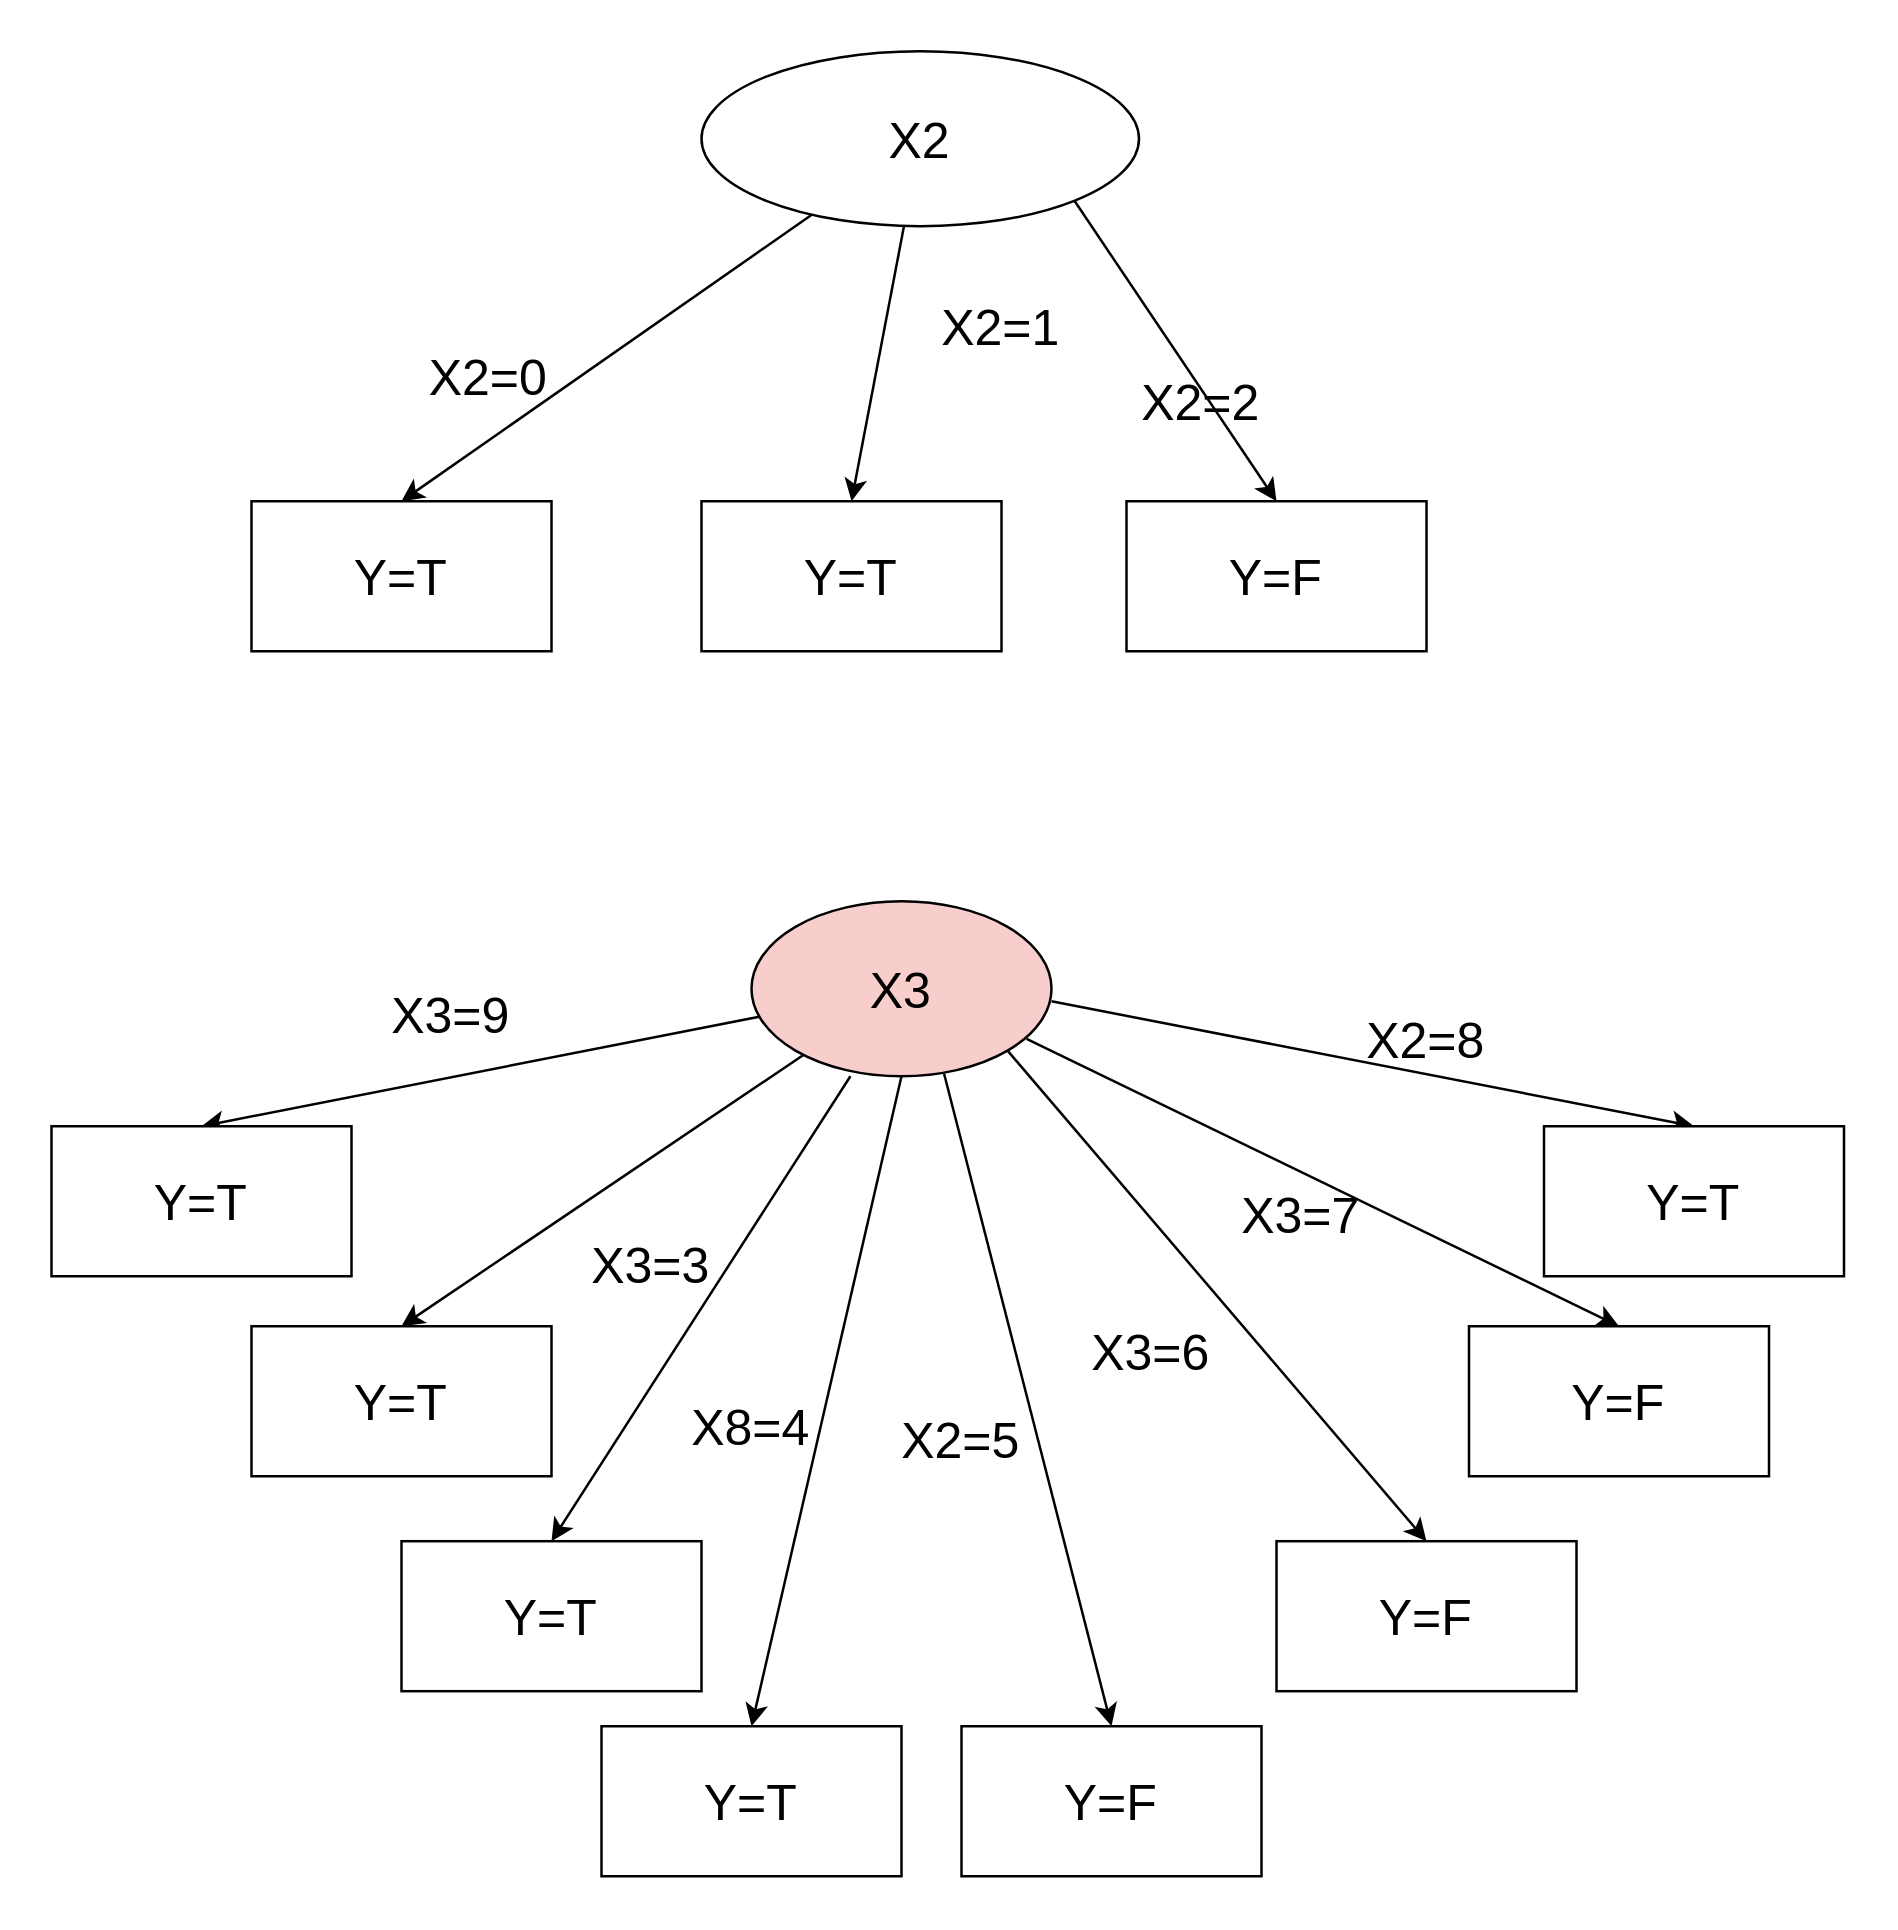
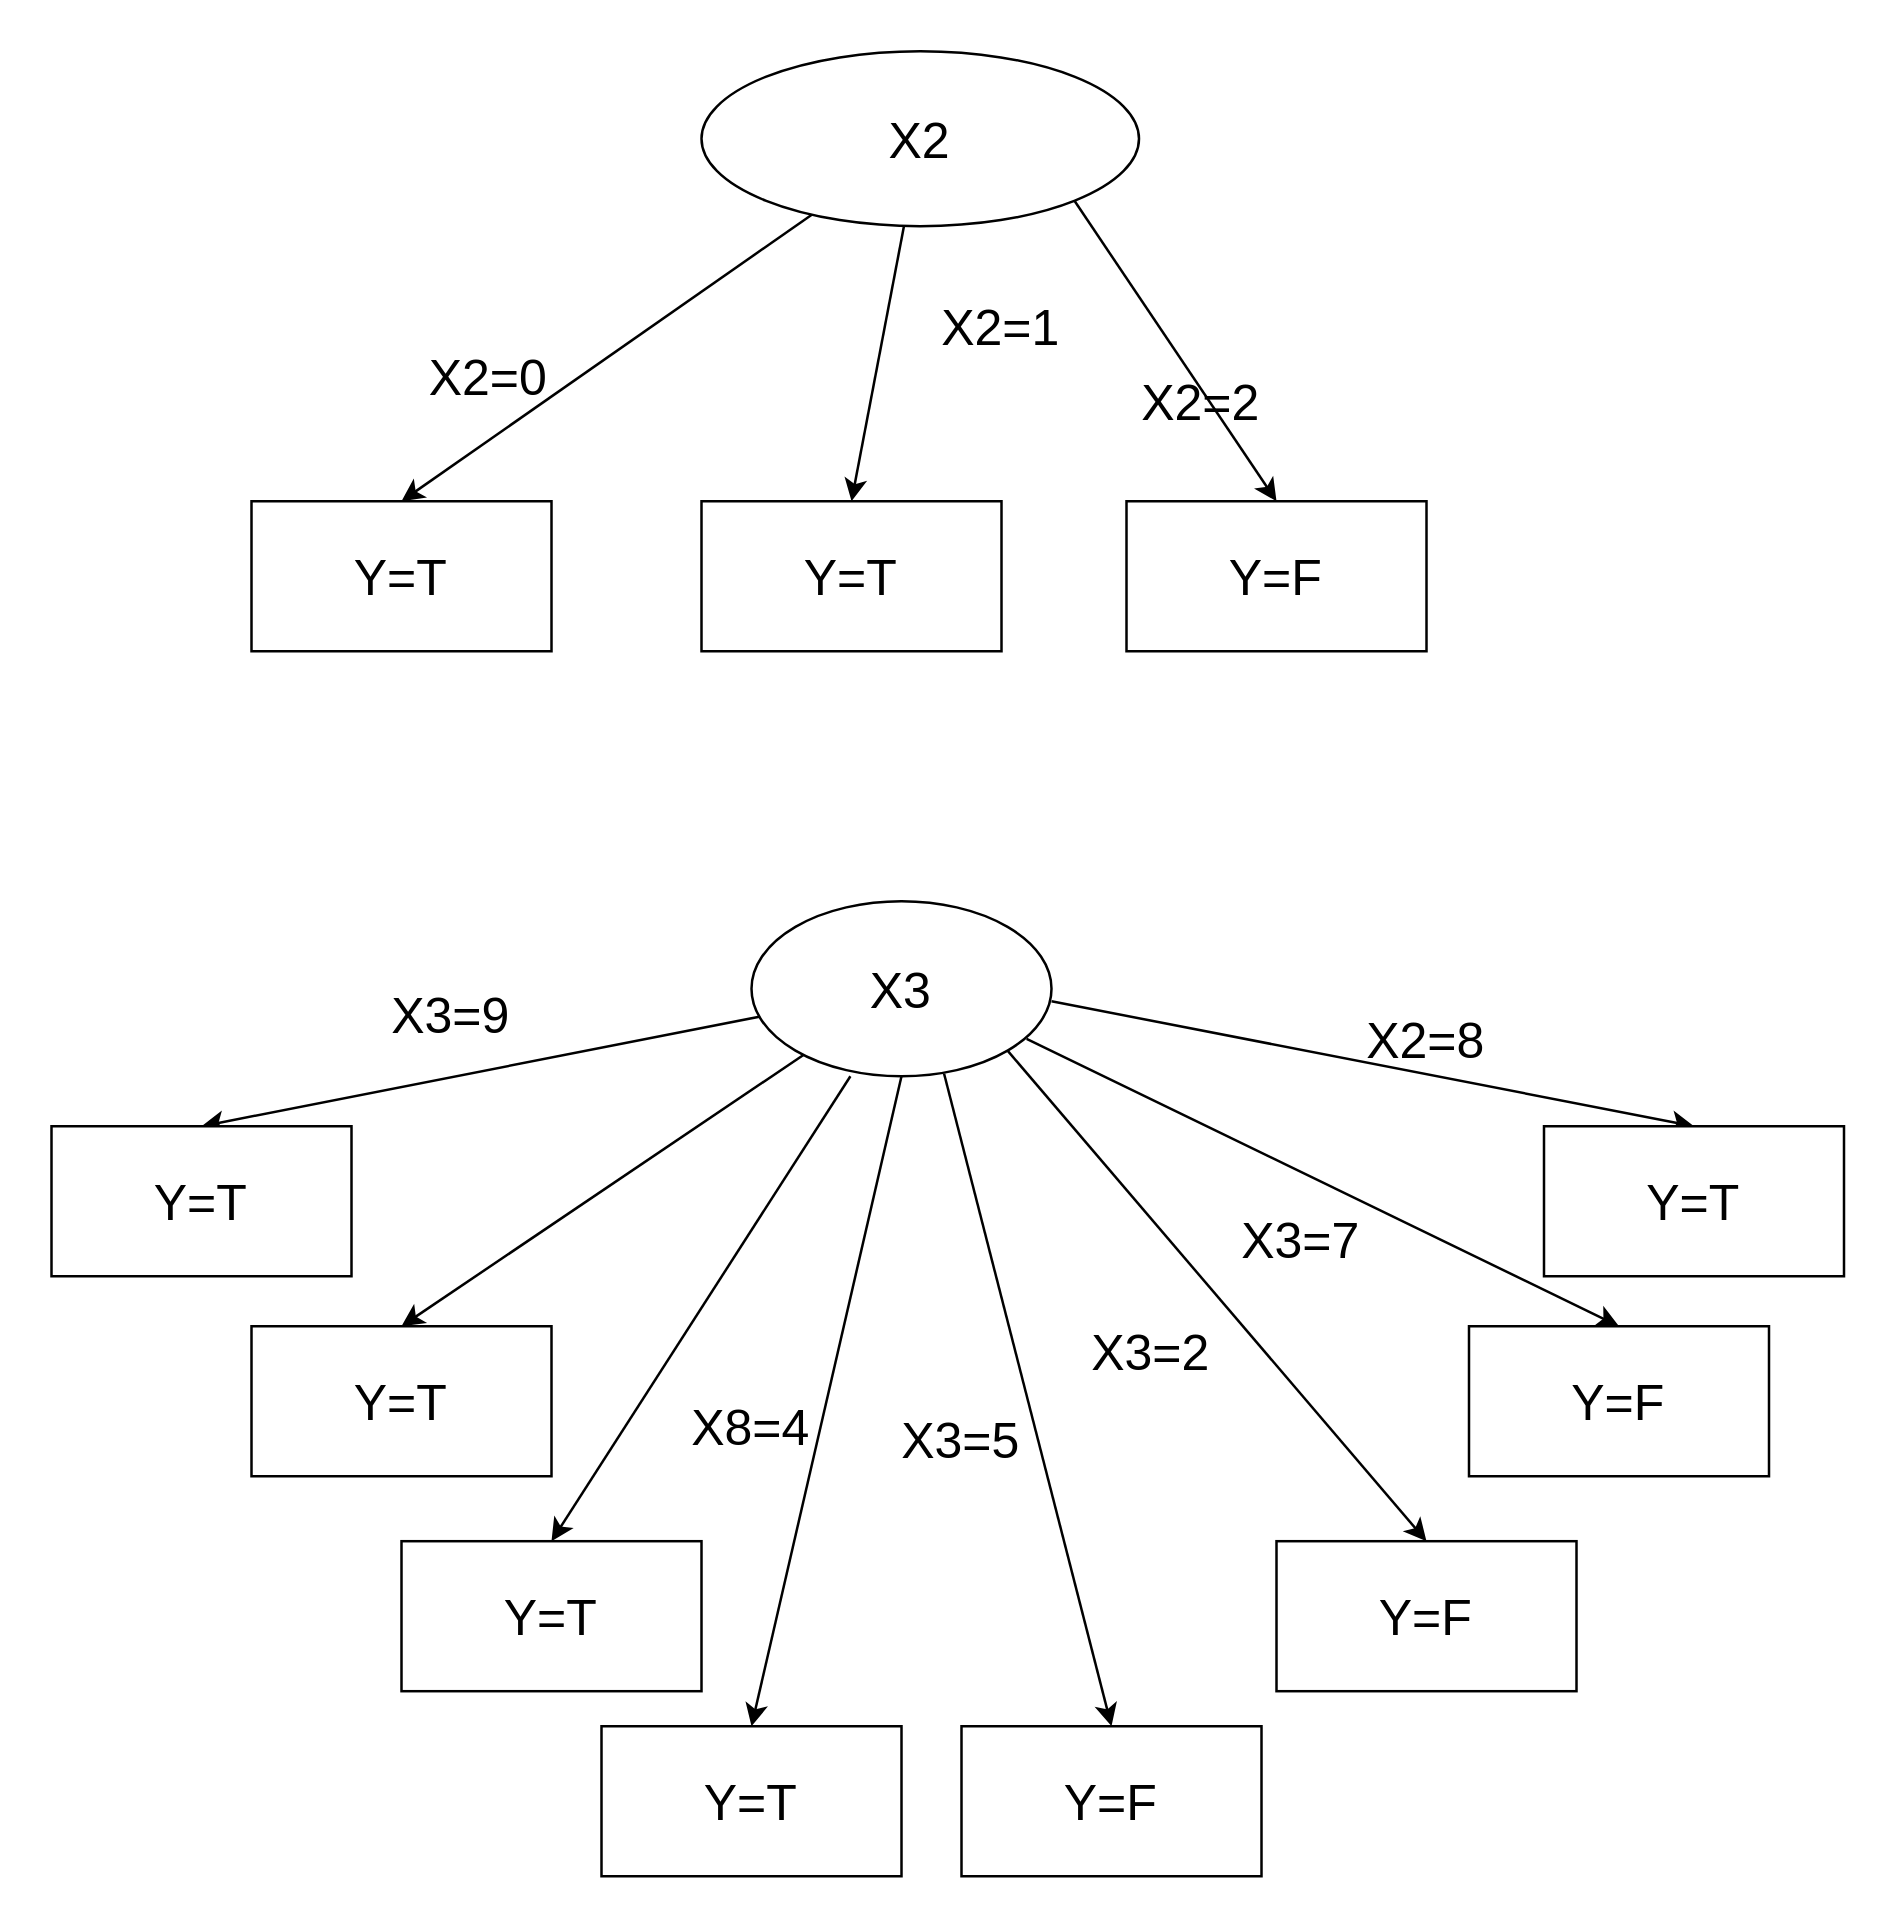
- <mxCell id="5" value="&lt;font style=&quot;font-size: 20px&quot;&gt;X3&lt;/font&gt;" style="ellipse;whiteSpace=wrap;html=1;fillColor=#f8cecc;" vertex="1" parent="1"><mxGeometry x="300" y="360" width="120" height="70" as="geometry" /></mxCell>
+ <mxCell id="5" value="&lt;font style=&quot;font-size: 20px&quot;&gt;X3&lt;/font&gt;" style="ellipse;whiteSpace=wrap;html=1;" vertex="1" parent="1"><mxGeometry x="300" y="360" width="120" height="70" as="geometry" /></mxCell>
- <mxCell id="25" value="X3=7" style="text;html=1;strokeColor=none;fillColor=none;align=center;verticalAlign=middle;whiteSpace=wrap;rounded=0;fontSize=20;" vertex="1" parent="1"><mxGeometry x="490" y="470" width="60" height="30" as="geometry" /></mxCell>
+ <mxCell id="25" value="X3=7" style="text;html=1;strokeColor=none;fillColor=none;align=center;verticalAlign=middle;whiteSpace=wrap;rounded=0;fontSize=20;" vertex="1" parent="1"><mxGeometry x="490" y="480" width="60" height="30" as="geometry" /></mxCell>
- <mxCell id="13" value="X3=3" style="text;html=1;strokeColor=none;fillColor=none;align=center;verticalAlign=middle;whiteSpace=wrap;rounded=0;fontSize=20;" vertex="1" parent="1"><mxGeometry x="230" y="490" width="60" height="30" as="geometry" /></mxCell>
- <mxCell id="24" value="X3=6" style="text;html=1;strokeColor=none;fillColor=none;align=center;verticalAlign=middle;whiteSpace=wrap;rounded=0;fontSize=20;" vertex="1" parent="1"><mxGeometry x="430" y="525" width="60" height="30" as="geometry" /></mxCell>
+ <mxCell id="24" value="X3=2" style="text;html=1;strokeColor=none;fillColor=none;align=center;verticalAlign=middle;whiteSpace=wrap;rounded=0;fontSize=20;" vertex="1" parent="1"><mxGeometry x="430" y="525" width="60" height="30" as="geometry" /></mxCell>
- <mxCell id="10" value="X2=5" style="text;html=1;strokeColor=none;fillColor=none;align=center;verticalAlign=middle;whiteSpace=wrap;rounded=0;fontSize=20;" vertex="1" parent="1"><mxGeometry x="354" y="560" width="60" height="30" as="geometry" /></mxCell>
+ <mxCell id="10" value="X3=5" style="text;html=1;strokeColor=none;fillColor=none;align=center;verticalAlign=middle;whiteSpace=wrap;rounded=0;fontSize=20;" vertex="1" parent="1"><mxGeometry x="354" y="560" width="60" height="30" as="geometry" /></mxCell>
